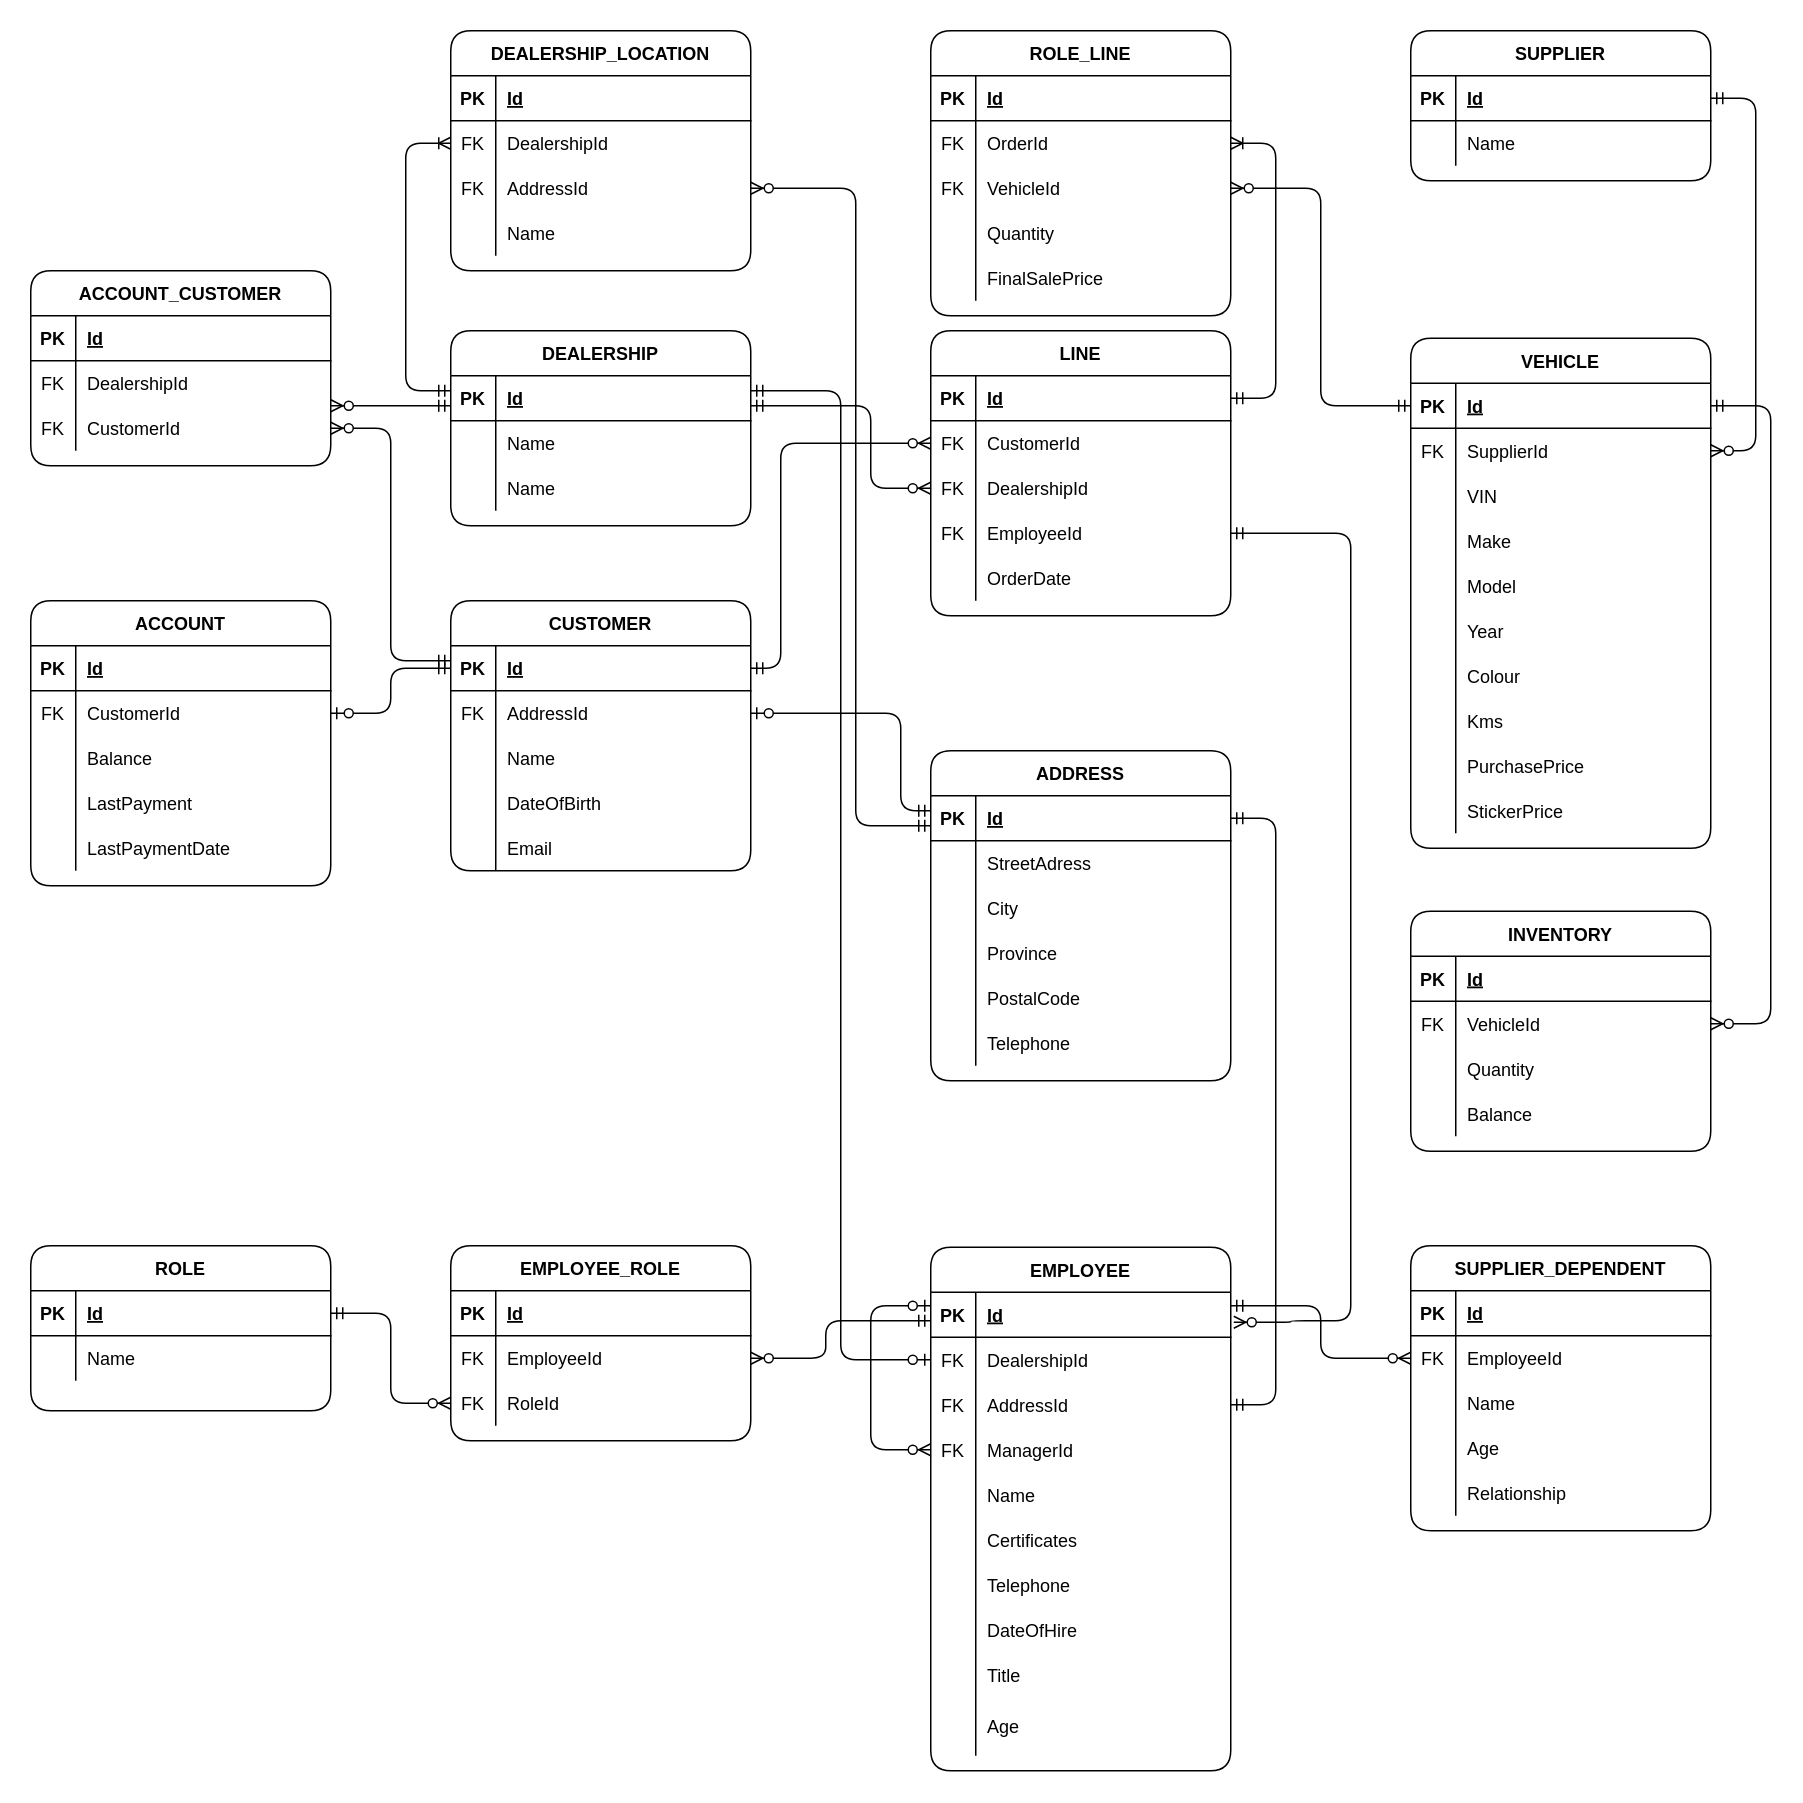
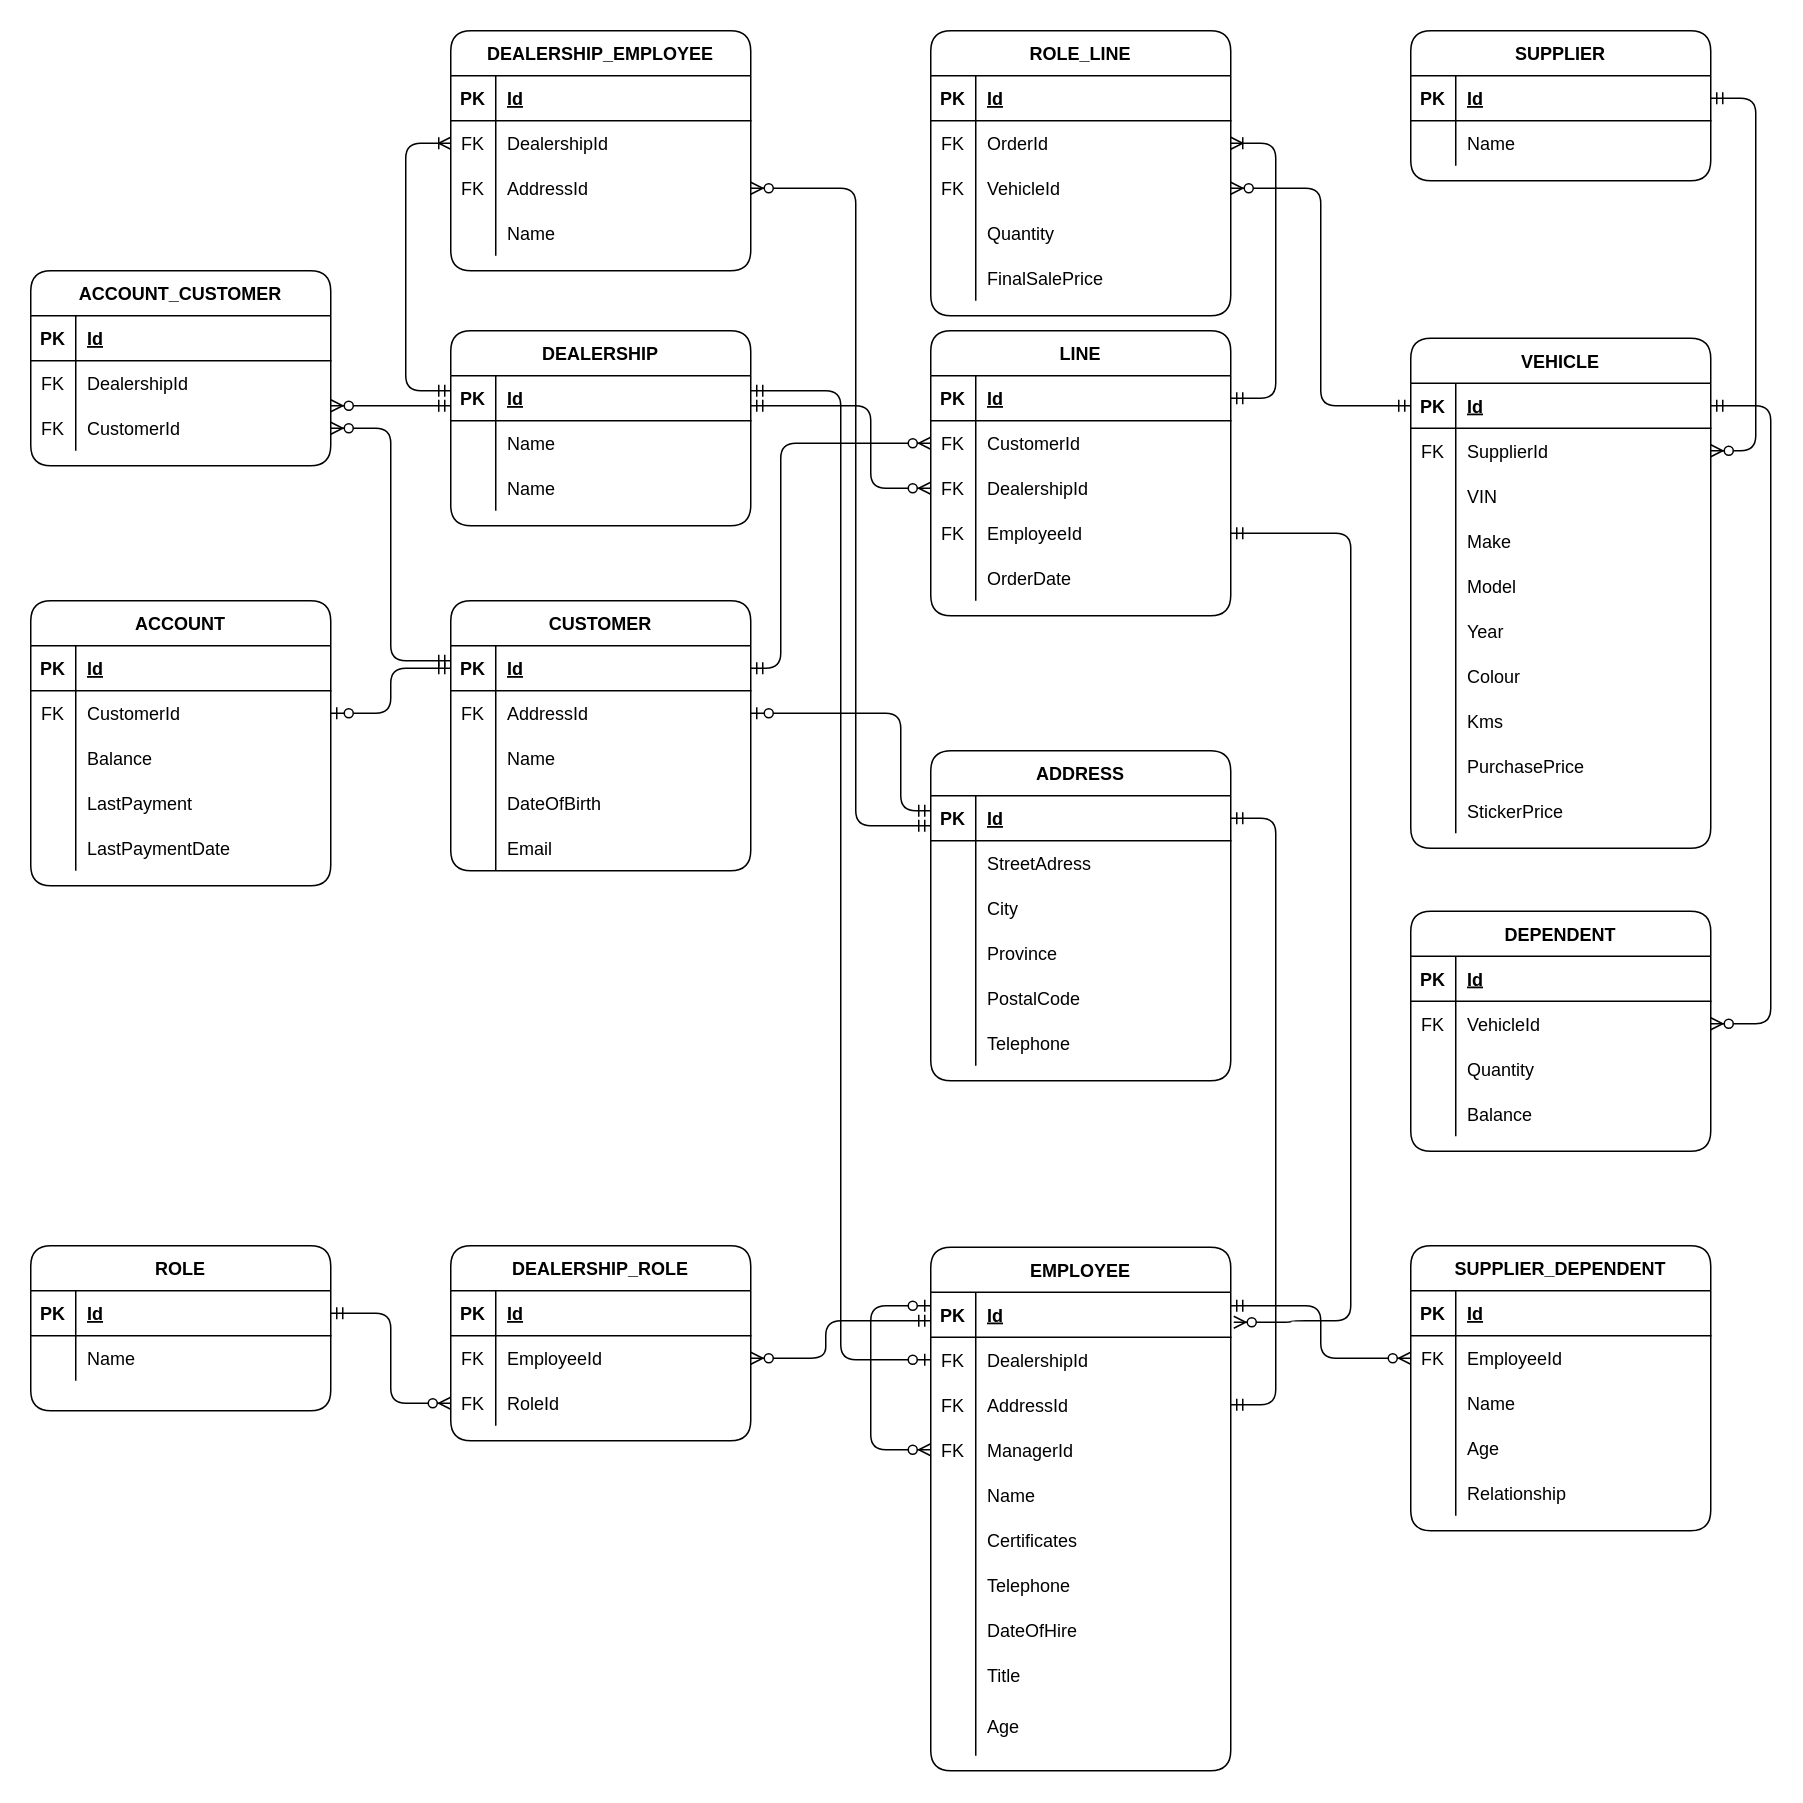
- <mxCell id="201" value="DEALERSHIP_LOCATION" style="shape=table;startSize=30;container=1;collapsible=1;childLayout=tableLayout;fixedRows=1;rowLines=0;fontStyle=1;align=center;resizeLast=1;rounded=1;" parent="1" vertex="1"><mxGeometry x="300" y="20" width="200" height="160" as="geometry" /></mxCell>
+ <mxCell id="201" value="DEALERSHIP_EMPLOYEE" style="shape=table;startSize=30;container=1;collapsible=1;childLayout=tableLayout;fixedRows=1;rowLines=0;fontStyle=1;align=center;resizeLast=1;rounded=1;" parent="1" vertex="1"><mxGeometry x="300" y="20" width="200" height="160" as="geometry" /></mxCell>
- <mxCell id="238" value="INVENTORY" style="shape=table;startSize=30;container=1;collapsible=1;childLayout=tableLayout;fixedRows=1;rowLines=0;fontStyle=1;align=center;resizeLast=1;rounded=1;sketch=0;" parent="1" vertex="1"><mxGeometry x="940" y="607" width="200" height="160" as="geometry" /></mxCell>
+ <mxCell id="238" value="DEPENDENT" style="shape=table;startSize=30;container=1;collapsible=1;childLayout=tableLayout;fixedRows=1;rowLines=0;fontStyle=1;align=center;resizeLast=1;rounded=1;sketch=0;" parent="1" vertex="1"><mxGeometry x="940" y="607" width="200" height="160" as="geometry" /></mxCell>
- <mxCell id="156" value="EMPLOYEE_ROLE" style="shape=table;startSize=30;container=1;collapsible=1;childLayout=tableLayout;fixedRows=1;rowLines=0;fontStyle=1;align=center;resizeLast=1;rounded=1;" parent="1" vertex="1"><mxGeometry x="300" y="830" width="200" height="130" as="geometry" /></mxCell>
+ <mxCell id="156" value="DEALERSHIP_ROLE" style="shape=table;startSize=30;container=1;collapsible=1;childLayout=tableLayout;fixedRows=1;rowLines=0;fontStyle=1;align=center;resizeLast=1;rounded=1;" parent="1" vertex="1"><mxGeometry x="300" y="830" width="200" height="130" as="geometry" /></mxCell>
